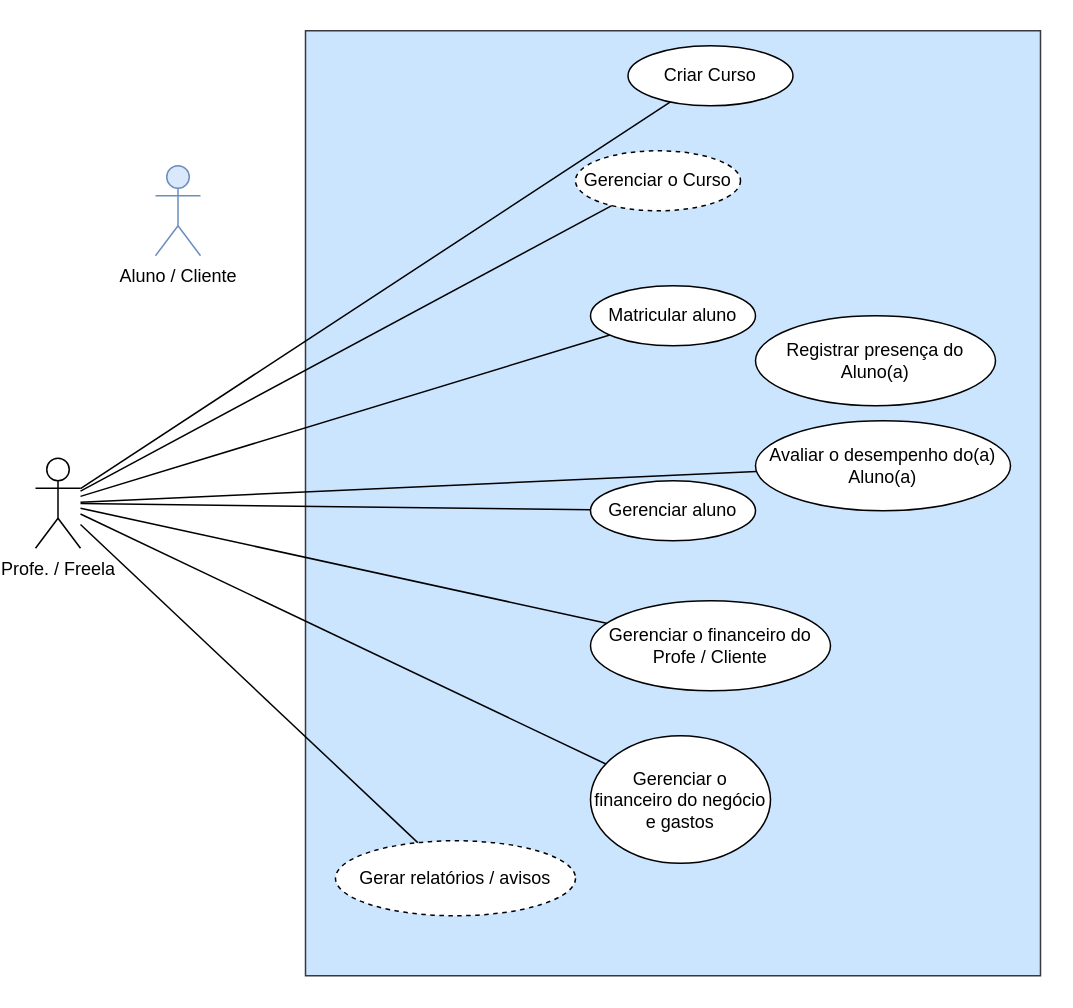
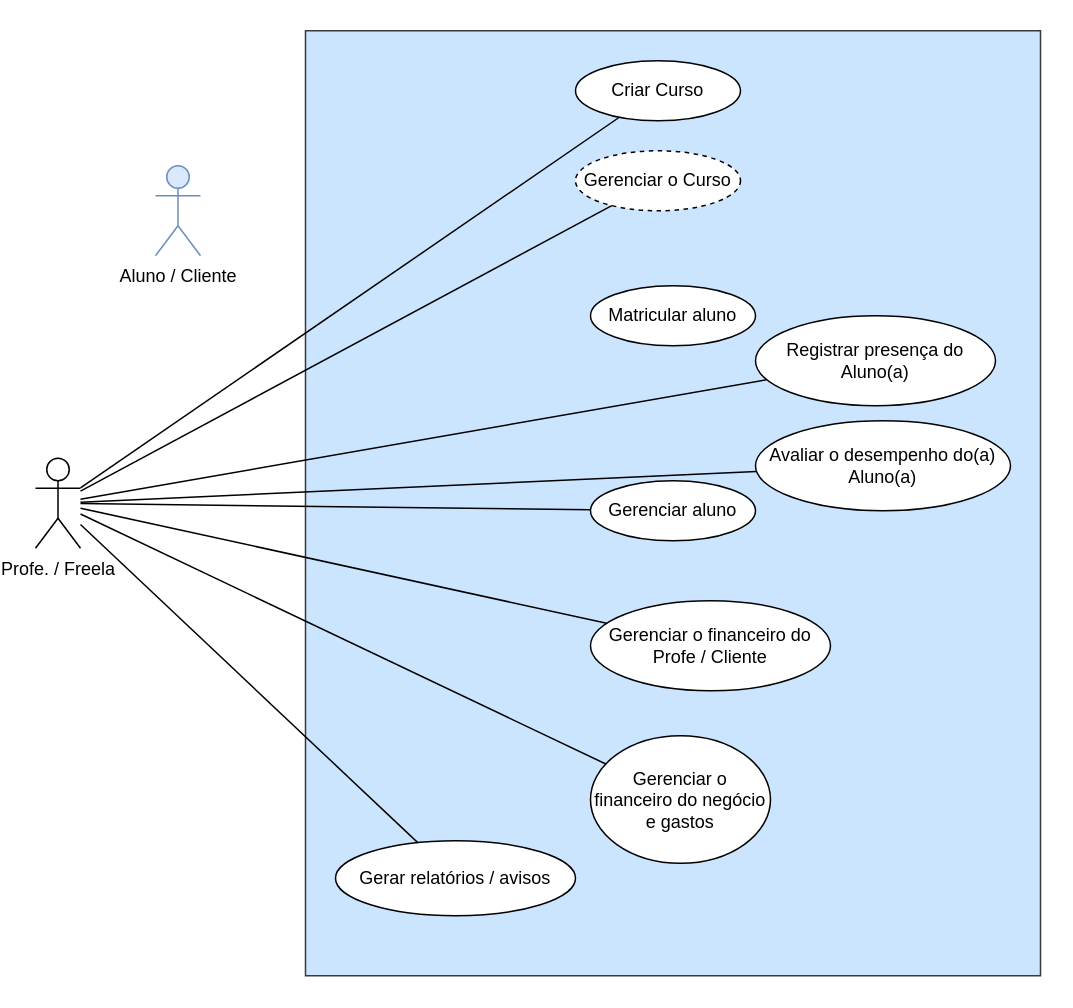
- <mxCell id="16" value="Criar Curso" style="ellipse;whiteSpace=wrap;html=1;" parent="1" vertex="1"><mxGeometry x="415" y="30" width="110" height="40" as="geometry" /></mxCell>
+ <mxCell id="16" value="Criar Curso" style="ellipse;whiteSpace=wrap;html=1;" parent="1" vertex="1"><mxGeometry x="380" y="40" width="110" height="40" as="geometry" /></mxCell>
- <mxCell id="12" style="rounded=0;orthogonalLoop=1;jettySize=auto;html=1;endArrow=none;endFill=0;" parent="1" source="4" target="7" edge="1"><mxGeometry relative="1" as="geometry"><mxPoint x="194" y="253" as="sourcePoint" /><mxPoint x="396" y="156" as="targetPoint" /></mxGeometry></mxCell>
+ <mxCell id="11" style="rounded=0;orthogonalLoop=1;jettySize=auto;html=1;endArrow=none;endFill=0;" parent="1" source="4" target="6" edge="1"><mxGeometry relative="1" as="geometry"><mxPoint x="714" y="166" as="sourcePoint" /><mxPoint x="462" y="92" as="targetPoint" /></mxGeometry></mxCell>
- <mxCell id="10" value="Gerar relatórios / avisos" style="ellipse;whiteSpace=wrap;html=1;dashed=1;" parent="1" vertex="1"><mxGeometry x="220" y="560" width="160" height="50" as="geometry" /></mxCell>
+ <mxCell id="10" value="Gerar relatórios / avisos" style="ellipse;whiteSpace=wrap;html=1;" parent="1" vertex="1"><mxGeometry x="220" y="560" width="160" height="50" as="geometry" /></mxCell>
